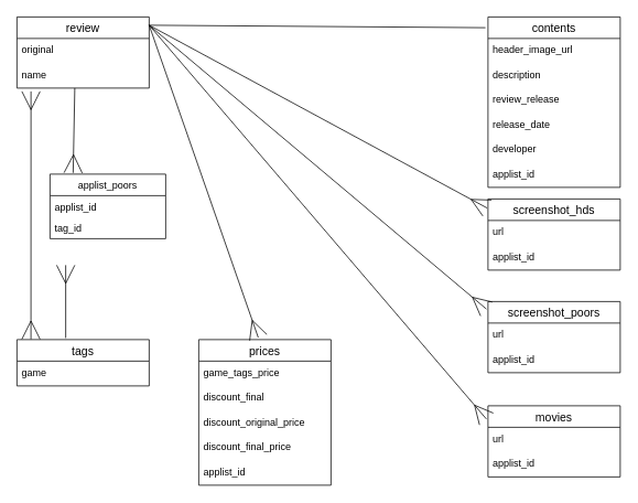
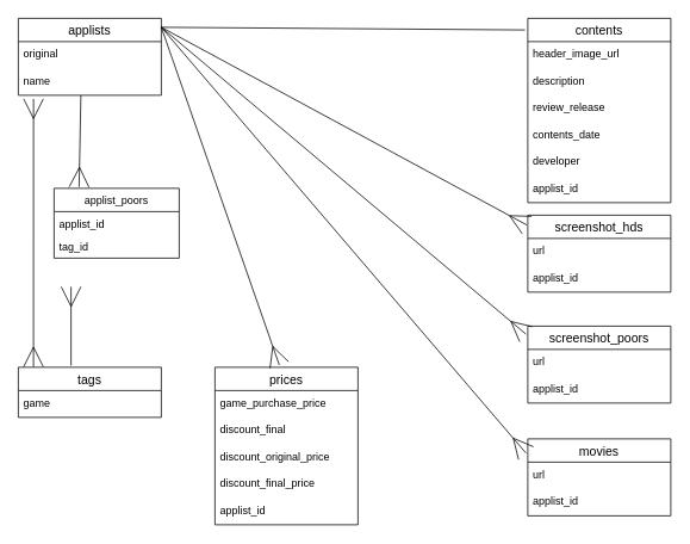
- <mxCell id="2" value="review" style="swimlane;fontStyle=0;childLayout=stackLayout;horizontal=1;startSize=26;horizontalStack=0;resizeParent=1;resizeParentMax=0;resizeLast=0;collapsible=1;marginBottom=0;align=center;fontSize=14;" parent="1" vertex="1"><mxGeometry x="20" y="20" width="160" height="86" as="geometry" /></mxCell>
+ <mxCell id="2" value="applists" style="swimlane;fontStyle=0;childLayout=stackLayout;horizontal=1;startSize=26;horizontalStack=0;resizeParent=1;resizeParentMax=0;resizeLast=0;collapsible=1;marginBottom=0;align=center;fontSize=14;" parent="1" vertex="1"><mxGeometry x="20" y="20" width="160" height="86" as="geometry" /></mxCell>
- <mxCell id="25" value="release_date" style="text;strokeColor=none;fillColor=none;spacingLeft=4;spacingRight=4;overflow=hidden;rotatable=0;points=[[0,0.5],[1,0.5]];portConstraint=eastwest;fontSize=12;" parent="21" vertex="1"><mxGeometry y="116" width="160" height="30" as="geometry" /></mxCell>
+ <mxCell id="25" value="contents_date" style="text;strokeColor=none;fillColor=none;spacingLeft=4;spacingRight=4;overflow=hidden;rotatable=0;points=[[0,0.5],[1,0.5]];portConstraint=eastwest;fontSize=12;" parent="21" vertex="1"><mxGeometry y="116" width="160" height="30" as="geometry" /></mxCell>
- <mxCell id="29" value="game_tags_price" style="text;strokeColor=none;fillColor=none;spacingLeft=4;spacingRight=4;overflow=hidden;rotatable=0;points=[[0,0.5],[1,0.5]];portConstraint=eastwest;fontSize=12;" parent="28" vertex="1"><mxGeometry y="26" width="160" height="30" as="geometry" /></mxCell>
+ <mxCell id="29" value="game_purchase_price" style="text;strokeColor=none;fillColor=none;spacingLeft=4;spacingRight=4;overflow=hidden;rotatable=0;points=[[0,0.5],[1,0.5]];portConstraint=eastwest;fontSize=12;" parent="28" vertex="1"><mxGeometry y="26" width="160" height="30" as="geometry" /></mxCell>
